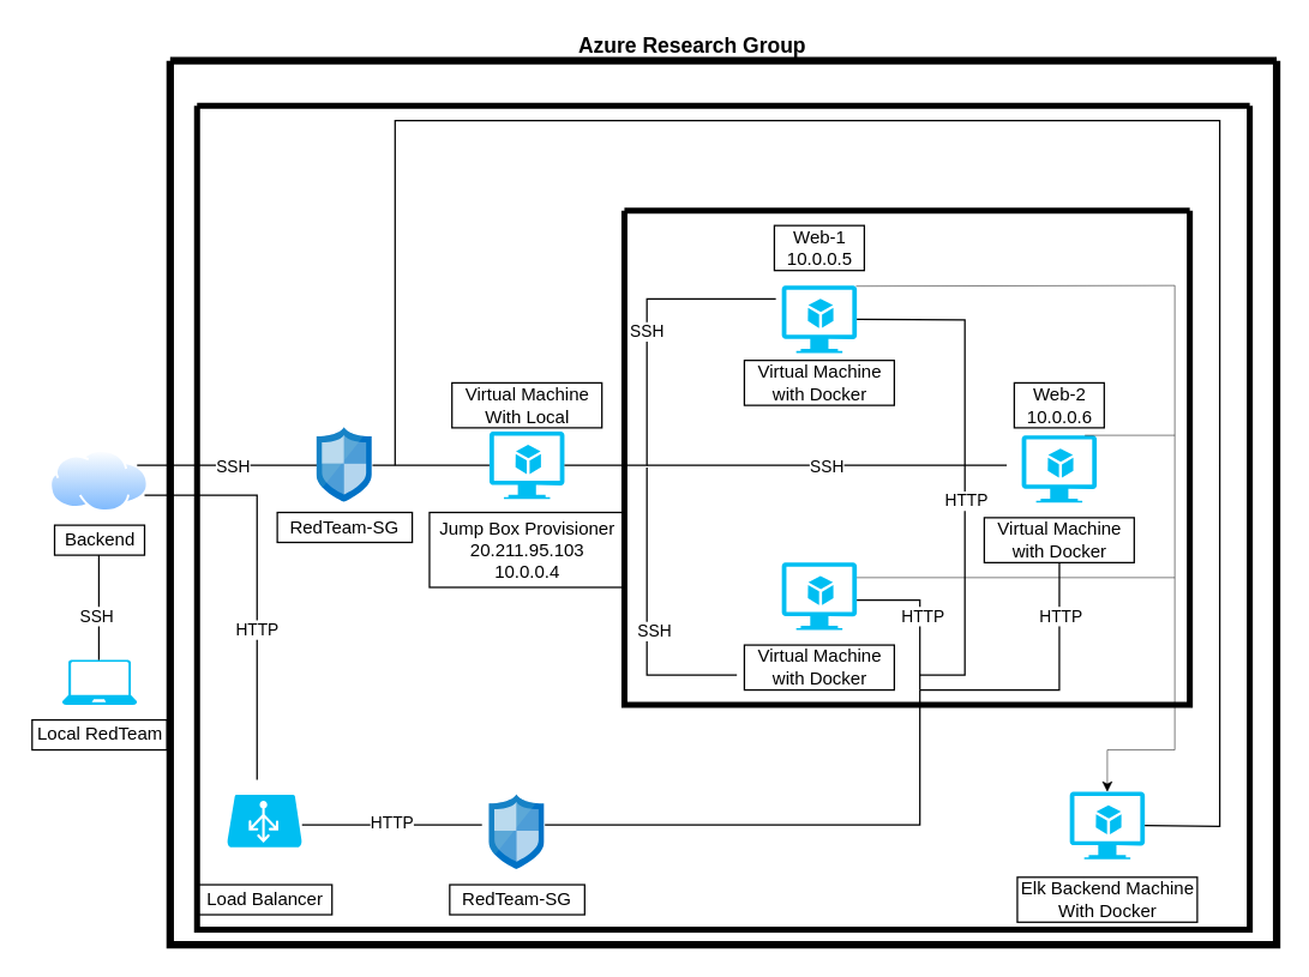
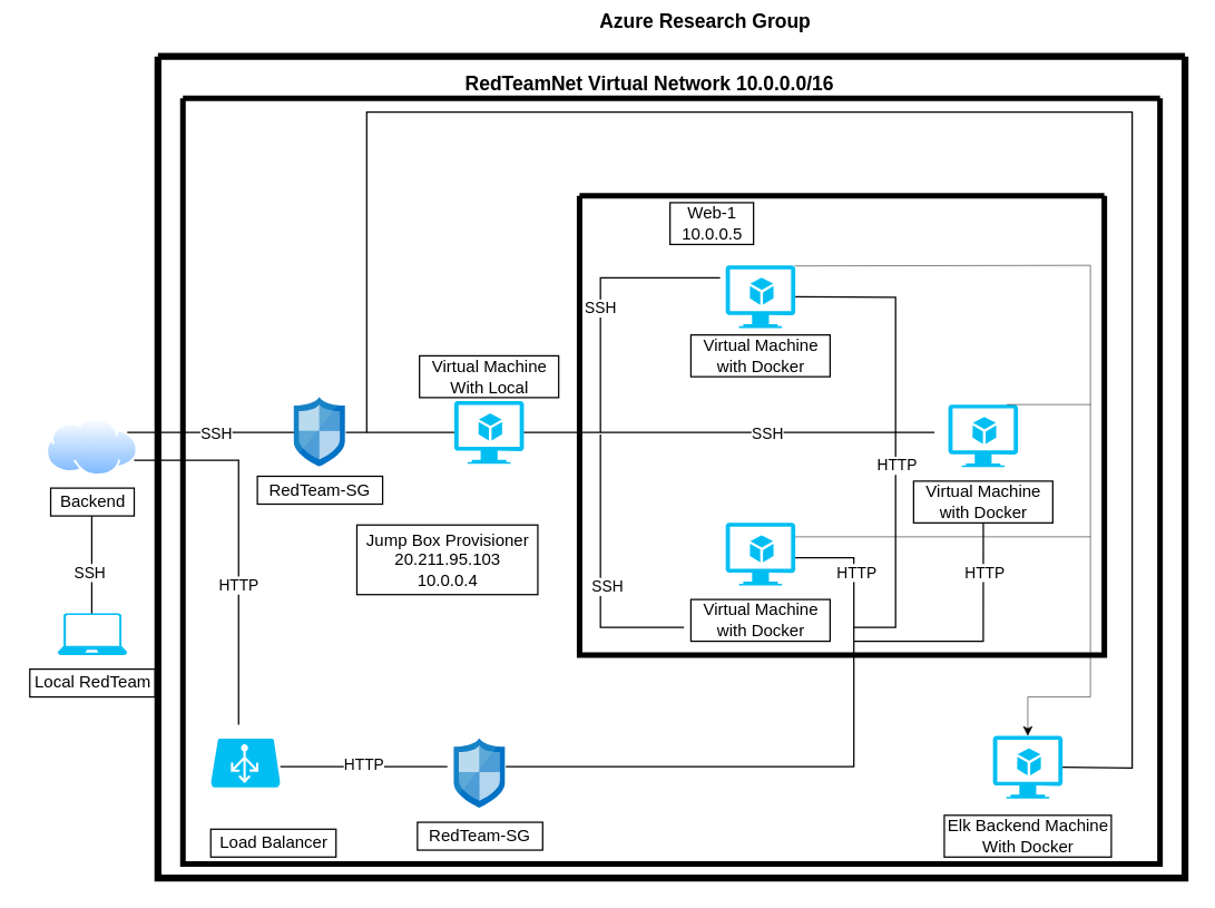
- <mxCell id="55" value="Azure Research Group" style="text;html=1;align=center;verticalAlign=middle;resizable=0;points=[];autosize=1;strokeColor=none;fillColor=none;fontSize=14;fontStyle=1" vertex="1" parent="1"><mxGeometry x="375.94" y="20" width="170" height="20" as="geometry" /></mxCell>
+ <mxCell id="55" value="Azure Research Group" style="text;html=1;align=center;verticalAlign=middle;resizable=0;points=[];autosize=1;strokeColor=none;fillColor=none;fontSize=14;fontStyle=1" vertex="1" parent="1"><mxGeometry x="420.94" y="5" width="170" height="20" as="geometry" /></mxCell>
+ <mxCell id="54" value="RedTeamNet Virtual Network 10.0.0.0/16" style="text;html=1;align=center;verticalAlign=middle;resizable=0;points=[];autosize=1;strokeColor=none;fillColor=none;strokeWidth=5;fontSize=14;fontStyle=1" vertex="1" parent="1"><mxGeometry x="325.94" y="50" width="280" height="20" as="geometry" /></mxCell>
- <mxCell id="23" value="Web-1&lt;br&gt;10.0.0.5" style="text;html=1;resizable=0;autosize=1;align=center;verticalAlign=middle;points=[];fillColor=none;strokeColor=#000000;rounded=0;shadow=0;" vertex="1" parent="1"><mxGeometry x="515.94" y="150" width="60" height="30" as="geometry" /></mxCell>
+ <mxCell id="23" value="Web-1&lt;br&gt;10.0.0.5" style="text;html=1;resizable=0;autosize=1;align=center;verticalAlign=middle;points=[];fillColor=none;strokeColor=#000000;rounded=0;shadow=0;" vertex="1" parent="1"><mxGeometry x="480.94" y="145" width="60" height="30" as="geometry" /></mxCell>
- <mxCell id="26" value="Web-2&lt;br&gt;10.0.0.6" style="text;html=1;resizable=0;autosize=1;align=center;verticalAlign=middle;points=[];fillColor=none;strokeColor=#000000;rounded=0;shadow=0;" vertex="1" parent="1"><mxGeometry x="675.94" y="255" width="60" height="30" as="geometry" /></mxCell>
- <mxCell id="14" value="Jump Box Provisioner&lt;br&gt;20.211.95.103&lt;br&gt;10.0.0.4" style="text;html=1;align=center;verticalAlign=middle;resizable=0;points=[];autosize=1;strokeColor=#000000;fillColor=none;" vertex="1" parent="1"><mxGeometry x="285.94" y="341.5" width="130" height="50" as="geometry" /></mxCell>
+ <mxCell id="14" value="Jump Box Provisioner&lt;br&gt;20.211.95.103&lt;br&gt;10.0.0.4" style="text;html=1;align=center;verticalAlign=middle;resizable=0;points=[];autosize=1;strokeColor=#000000;fillColor=none;" vertex="1" parent="1"><mxGeometry x="255.94" y="376.5" width="130" height="50" as="geometry" /></mxCell>
- <mxCell id="33" value="Load Balancer" style="text;html=1;align=center;verticalAlign=middle;resizable=0;points=[];autosize=1;strokeColor=#000000;fillColor=none;" vertex="1" parent="1"><mxGeometry x="130.94" y="590" width="90" height="20" as="geometry" /></mxCell>
+ <mxCell id="33" value="Load Balancer" style="text;html=1;align=center;verticalAlign=middle;resizable=0;points=[];autosize=1;strokeColor=#000000;fillColor=none;" vertex="1" parent="1"><mxGeometry x="150.94" y="595" width="90" height="20" as="geometry" /></mxCell>
